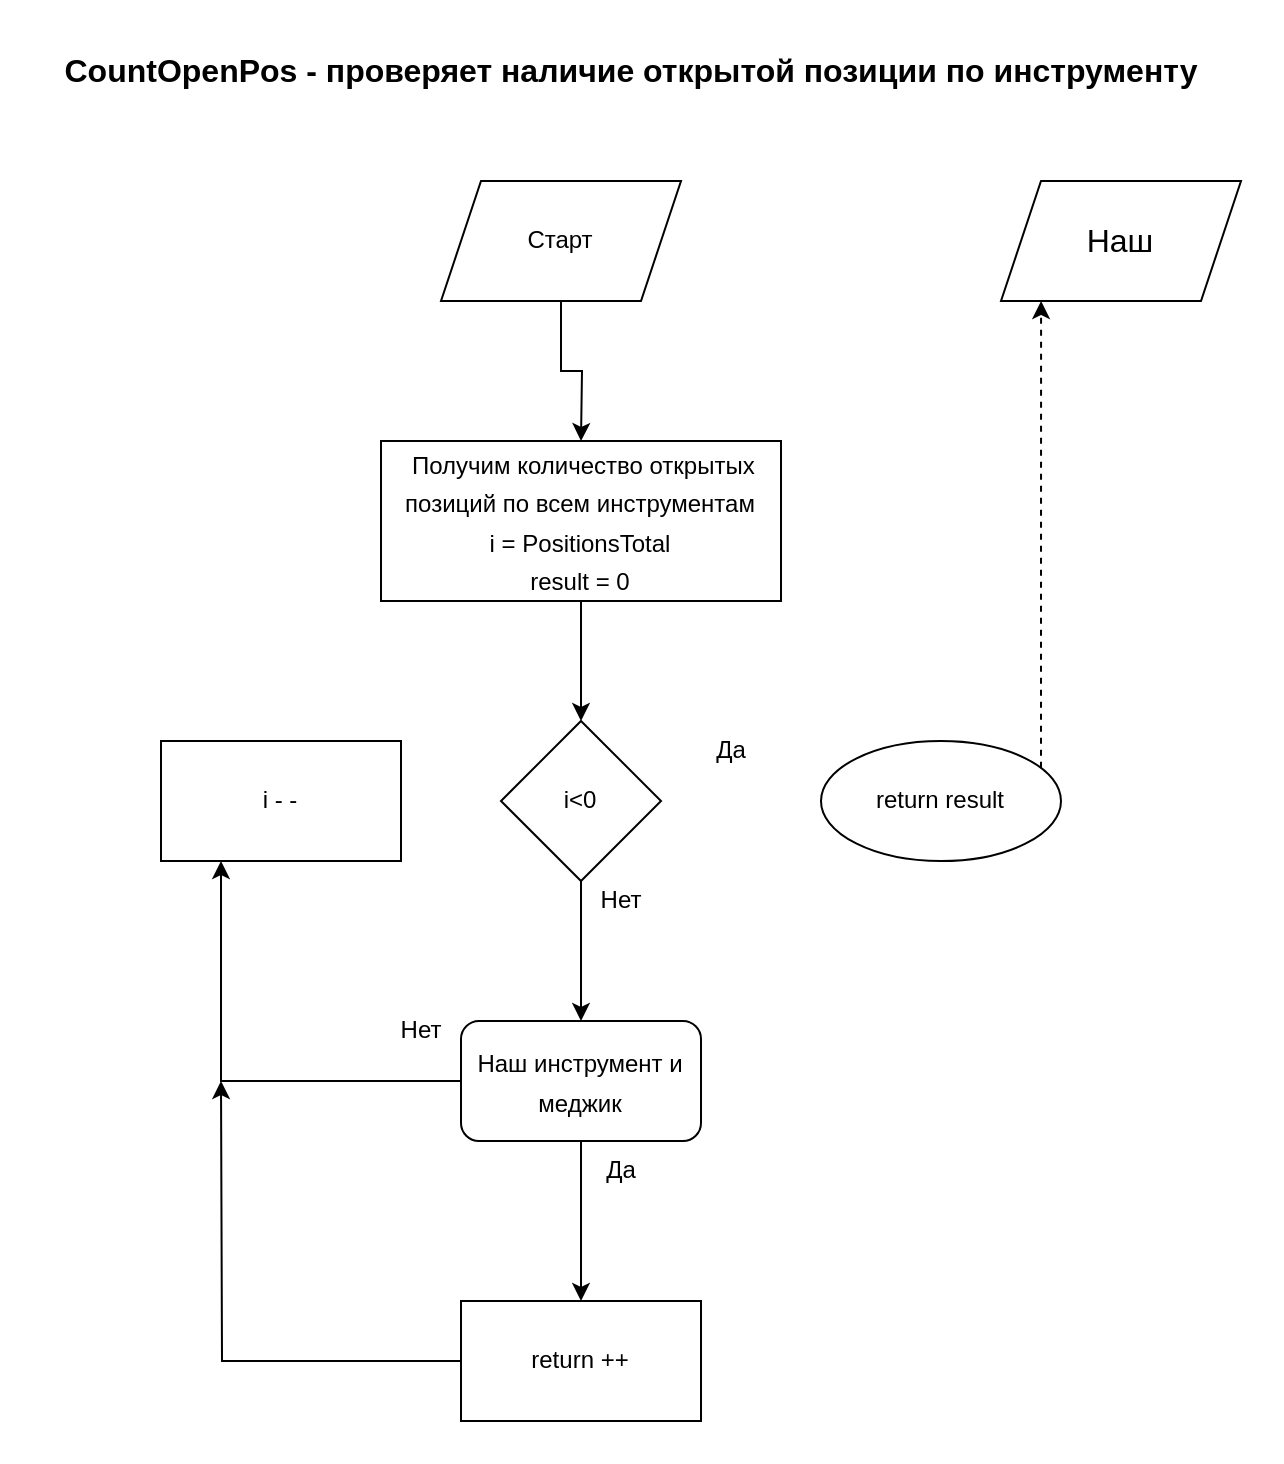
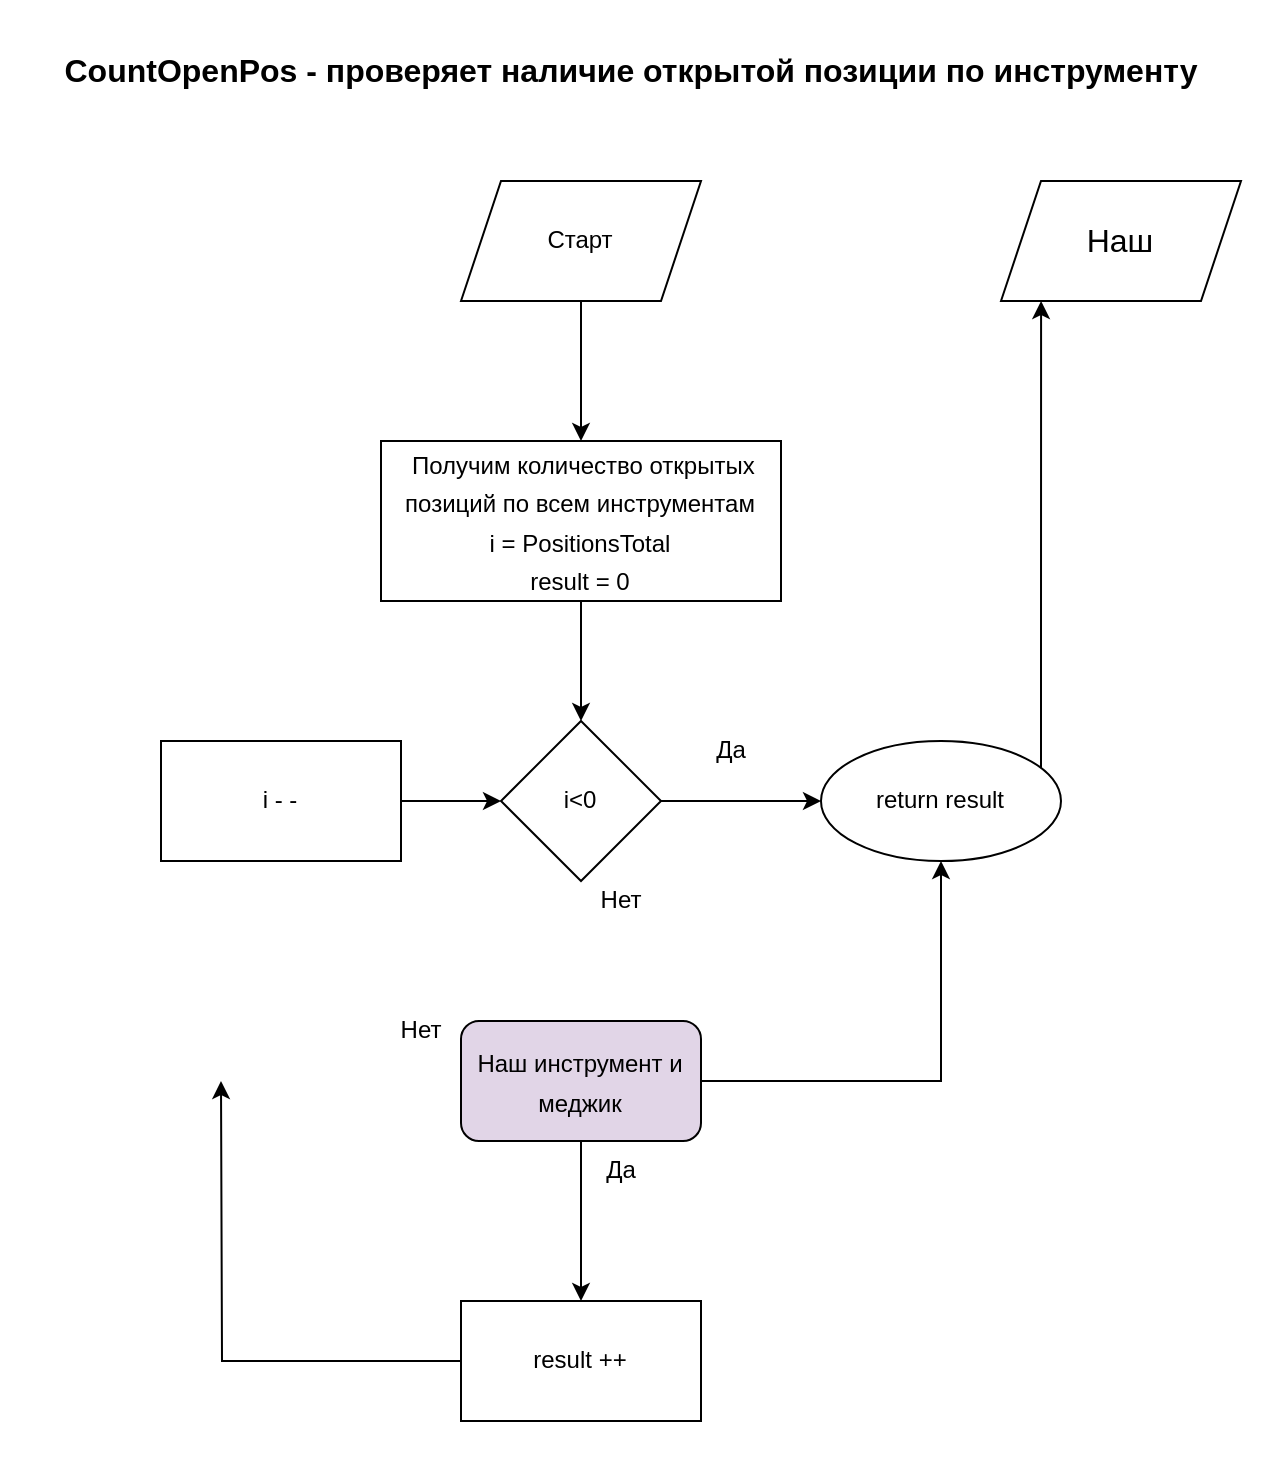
- <mxCell id="3" value="Старт" style="shape=parallelogram;perimeter=parallelogramPerimeter;whiteSpace=wrap;html=1;fixedSize=1;" parent="1" vertex="1"><mxGeometry x="220" y="90" width="120" height="60" as="geometry" /></mxCell>
+ <mxCell id="3" value="Старт" style="shape=parallelogram;perimeter=parallelogramPerimeter;whiteSpace=wrap;html=1;fixedSize=1;" parent="1" vertex="1"><mxGeometry x="230" y="90" width="120" height="60" as="geometry" /></mxCell>
- <mxCell id="17" style="edgeStyle=orthogonalEdgeStyle;rounded=0;orthogonalLoop=1;jettySize=auto;html=1;entryX=0.167;entryY=1;entryDx=0;entryDy=0;entryPerimeter=0;fontSize=12;dashed=1;" parent="1" source="18" target="8" edge="1"><mxGeometry relative="1" as="geometry"><Array as="points"><mxPoint x="520" y="320" /><mxPoint x="520" y="320" /></Array></mxGeometry></mxCell>
+ <mxCell id="17" style="edgeStyle=orthogonalEdgeStyle;rounded=0;orthogonalLoop=1;jettySize=auto;html=1;entryX=0.167;entryY=1;entryDx=0;entryDy=0;entryPerimeter=0;fontSize=12;" parent="1" source="18" target="8" edge="1"><mxGeometry relative="1" as="geometry"><Array as="points"><mxPoint x="520" y="320" /><mxPoint x="520" y="320" /></Array></mxGeometry></mxCell>
+ <mxCell id="21" style="edgeStyle=orthogonalEdgeStyle;rounded=0;orthogonalLoop=1;jettySize=auto;html=1;entryX=0;entryY=0.5;entryDx=0;entryDy=0;fontSize=12;" parent="1" source="22" target="13" edge="1"><mxGeometry relative="1" as="geometry" /></mxCell>
+ <mxCell id="12" style="edgeStyle=orthogonalEdgeStyle;rounded=0;orthogonalLoop=1;jettySize=auto;html=1;entryX=0;entryY=0.5;entryDx=0;entryDy=0;fontSize=12;" parent="1" source="13" target="18" edge="1"><mxGeometry relative="1" as="geometry" /></mxCell>
- <mxCell id="11" style="edgeStyle=orthogonalEdgeStyle;rounded=0;orthogonalLoop=1;jettySize=auto;html=1;entryX=0.5;entryY=0;entryDx=0;entryDy=0;fontSize=12;" parent="1" source="13" target="7" edge="1"><mxGeometry relative="1" as="geometry" /></mxCell>
- <mxCell id="5" style="edgeStyle=orthogonalEdgeStyle;rounded=0;orthogonalLoop=1;jettySize=auto;html=1;fontSize=12;entryX=0.25;entryY=1;entryDx=0;entryDy=0;" parent="1" source="7" target="22" edge="1"><mxGeometry relative="1" as="geometry"><mxPoint x="110" y="500" as="targetPoint" /></mxGeometry></mxCell>
+ <mxCell id="5" style="edgeStyle=orthogonalEdgeStyle;rounded=0;orthogonalLoop=1;jettySize=auto;html=1;fontSize=12;" parent="1" source="7" target="18" edge="1"><mxGeometry relative="1" as="geometry"><mxPoint x="110" y="500" as="targetPoint" /></mxGeometry></mxCell>
- <mxCell id="7" value="&lt;font style=&quot;font-size: 12px;&quot;&gt;Наш инструмент и меджик&lt;/font&gt;" style="rounded=1;whiteSpace=wrap;html=1;fontSize=16;" parent="1" vertex="1"><mxGeometry x="230" y="510" width="120" height="60" as="geometry" /></mxCell>
+ <mxCell id="7" value="&lt;font style=&quot;font-size: 12px;&quot;&gt;Наш инструмент и меджик&lt;/font&gt;" style="rounded=1;whiteSpace=wrap;html=1;fontSize=16;fillColor=#e1d5e7;" parent="1" vertex="1"><mxGeometry x="230" y="510" width="120" height="60" as="geometry" /></mxCell>
- <mxCell id="20" value="return ++" style="rounded=0;whiteSpace=wrap;html=1;fontSize=12;" parent="1" vertex="1"><mxGeometry x="230" y="650" width="120" height="60" as="geometry" /></mxCell>
+ <mxCell id="20" value="result ++" style="rounded=0;whiteSpace=wrap;html=1;fontSize=12;" parent="1" vertex="1"><mxGeometry x="230" y="650" width="120" height="60" as="geometry" /></mxCell>
